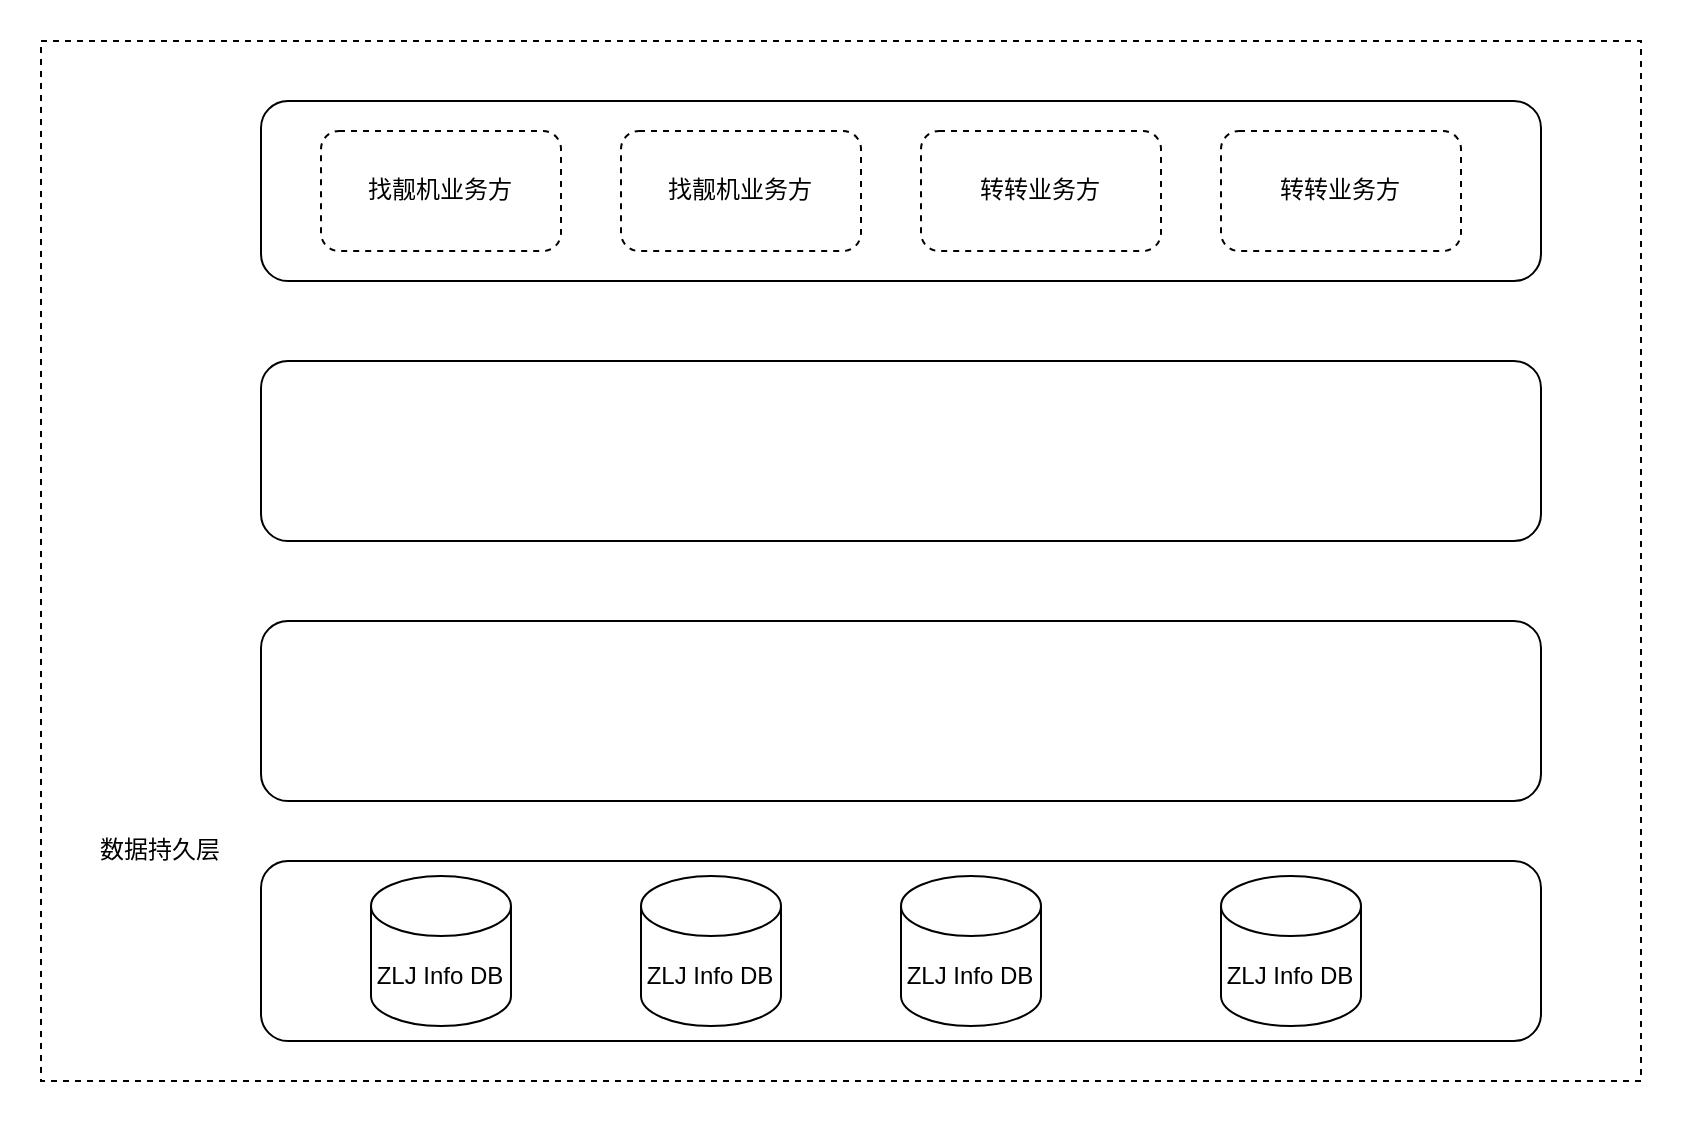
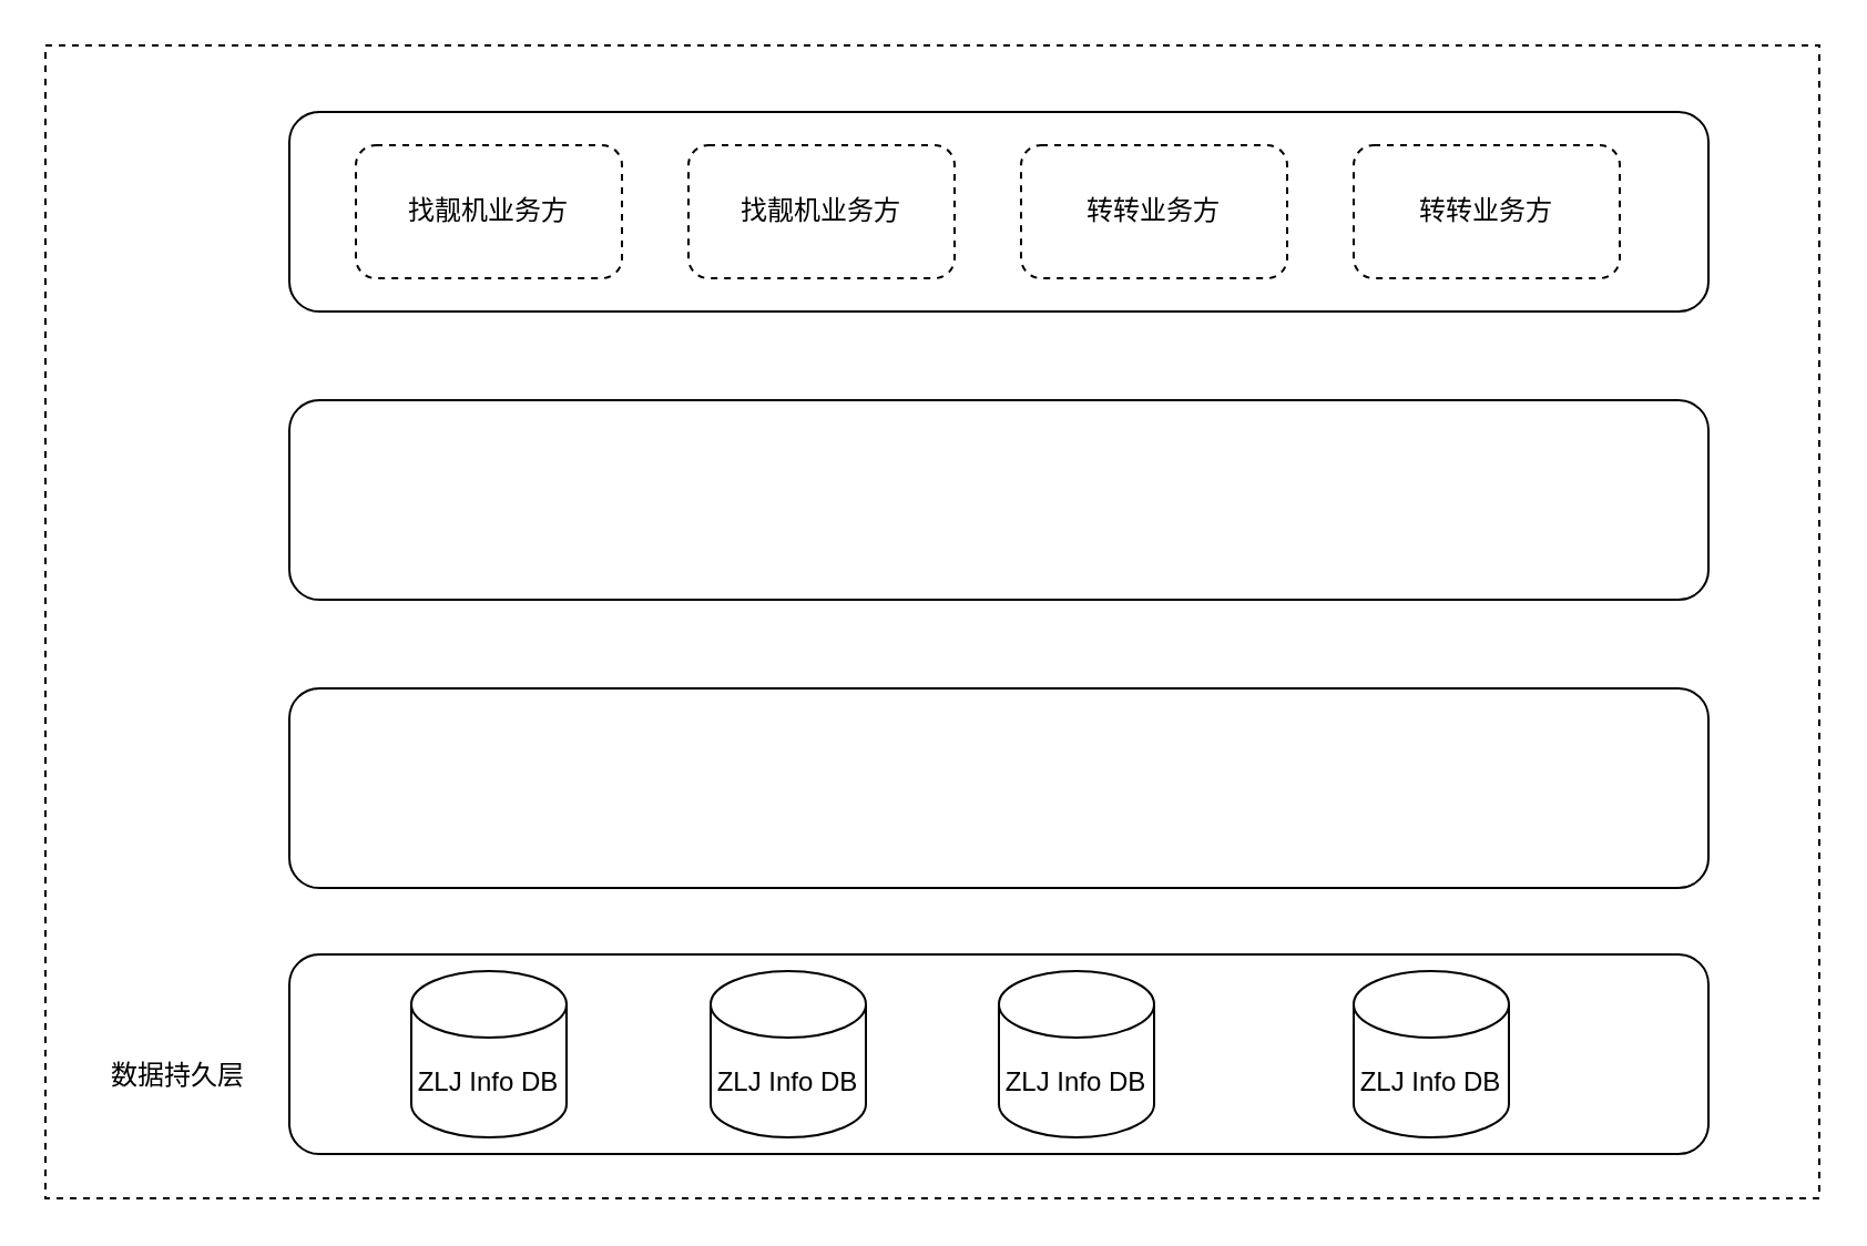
- <mxCell id="8" value="数据持久层" style="text;html=1;strokeColor=none;fillColor=none;align=center;verticalAlign=middle;whiteSpace=wrap;rounded=0;dashed=1;" vertex="1" parent="1"><mxGeometry x="40" y="412" width="80" height="25" as="geometry" /></mxCell>
+ <mxCell id="8" value="数据持久层" style="text;html=1;strokeColor=none;fillColor=none;align=center;verticalAlign=middle;whiteSpace=wrap;rounded=0;dashed=1;" vertex="1" parent="1"><mxGeometry x="40" y="472" width="80" height="25" as="geometry" /></mxCell>
